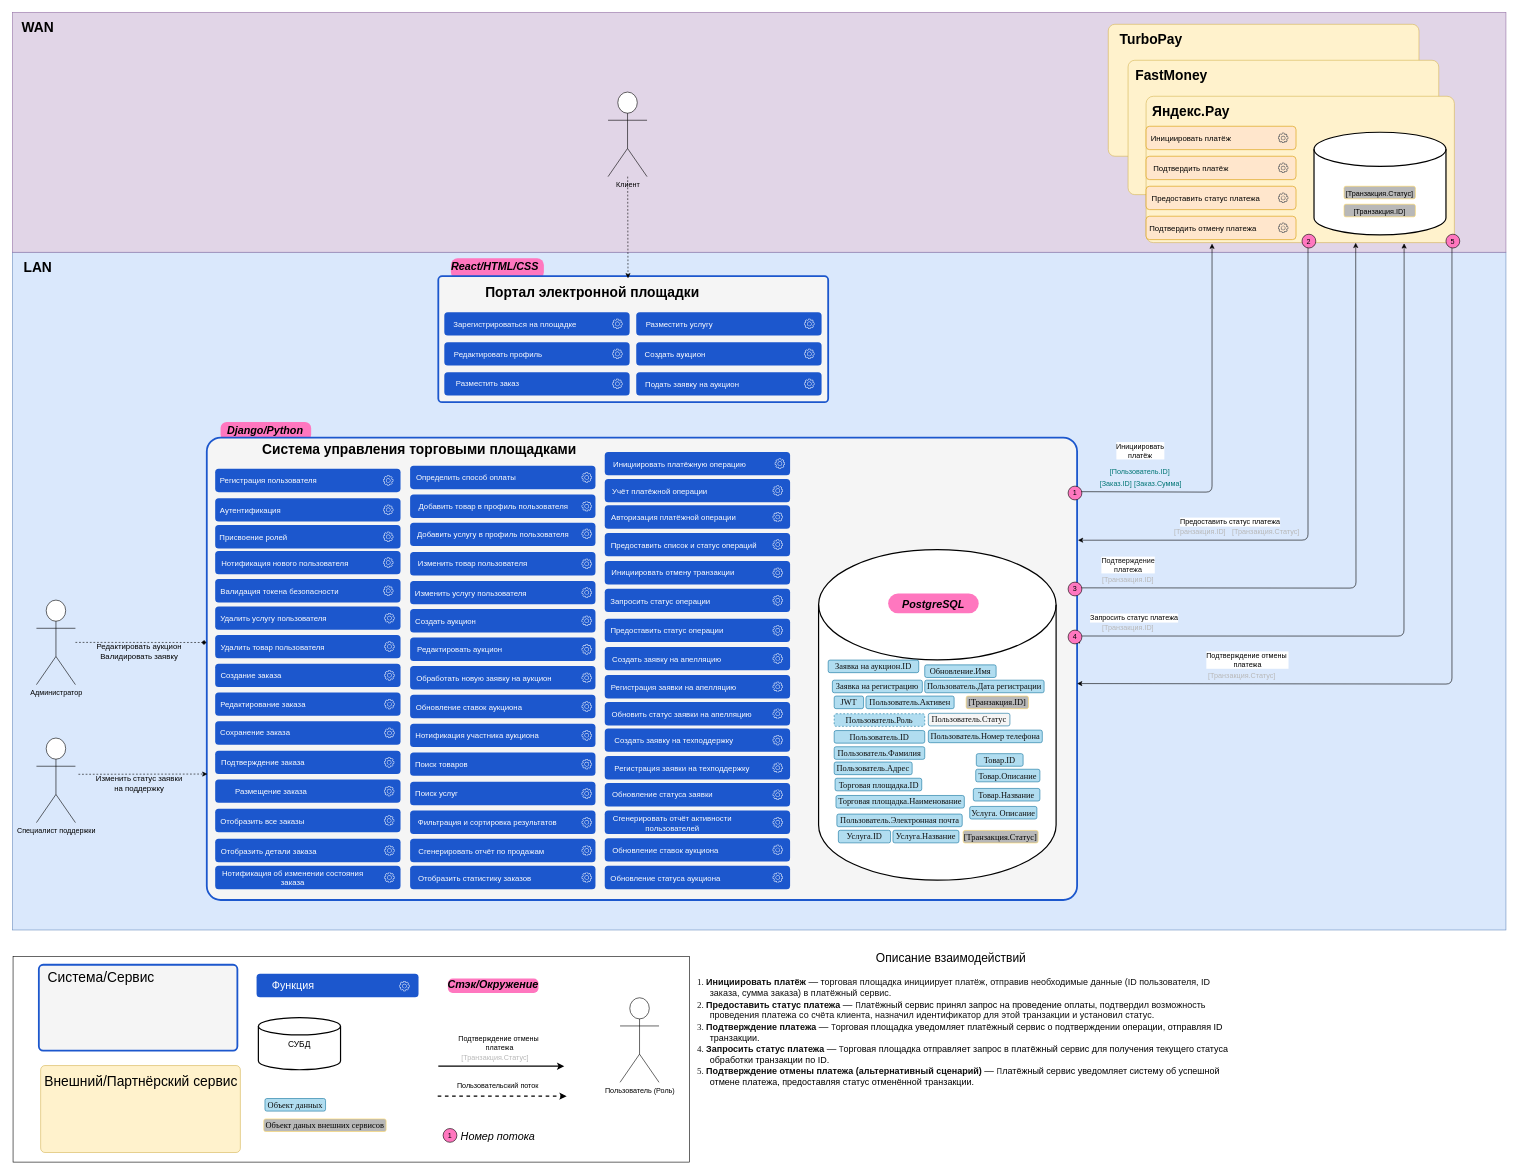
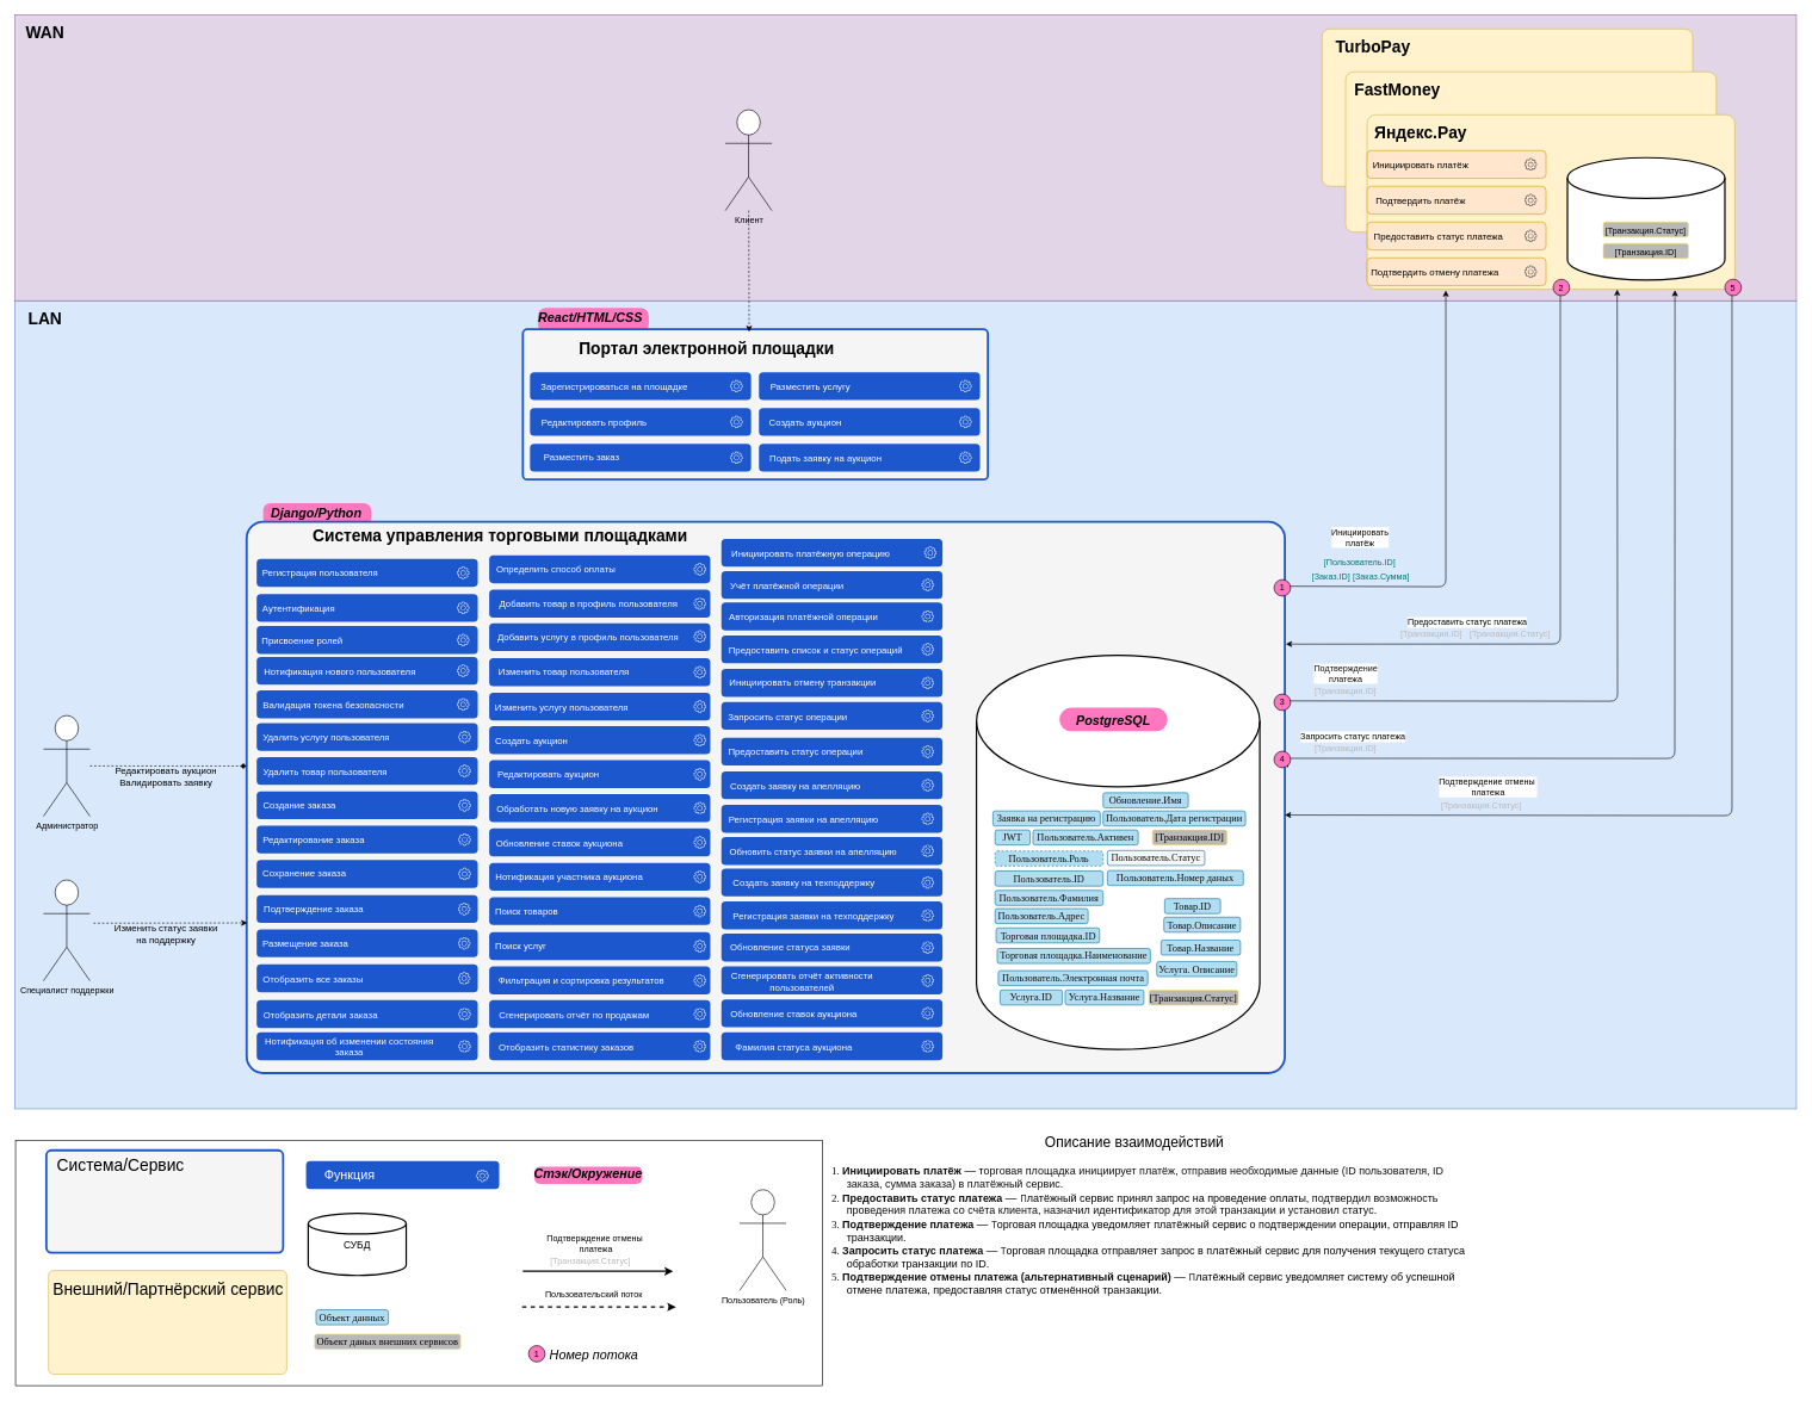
- <mxCell id="23" value="&lt;p style=&quot;margin: 0px 0px 0px 13px; text-indent: -13px; font-variant-numeric: normal; font-variant-east-asian: normal; font-variant-alternates: normal; font-kerning: auto; font-optical-sizing: auto; font-feature-settings: normal; font-variation-settings: normal; font-variant-position: normal; font-stretch: normal; font-size: 14px; line-height: normal; color: rgb(14, 14, 14); text-align: start;&quot; class=&quot;p1&quot;&gt;&lt;font face=&quot;Times New Roman&quot;&gt;Заявка на аукцион.ID&lt;/font&gt;&lt;/p&gt;" style="rounded=1;whiteSpace=wrap;html=1;fillColor=#b1ddf0;strokeColor=#10739e;" parent="1" vertex="1"><mxGeometry x="1380" y="1100" width="151" height="21" as="geometry" /></mxCell>
- <mxCell id="34" value="&lt;p style=&quot;margin: 0px 0px 0px 13px; text-indent: -13px; font-variant-numeric: normal; font-variant-east-asian: normal; font-variant-alternates: normal; font-kerning: auto; font-optical-sizing: auto; font-feature-settings: normal; font-variation-settings: normal; font-variant-position: normal; font-stretch: normal; font-size: 14px; line-height: normal; color: rgb(14, 14, 14); text-align: start;&quot; class=&quot;p1&quot;&gt;&lt;font face=&quot;Times New Roman&quot;&gt;Пользователь.Номер телефона&lt;/font&gt;&lt;/p&gt;" style="rounded=1;whiteSpace=wrap;html=1;fillColor=#b1ddf0;strokeColor=#10739e;" parent="1" vertex="1"><mxGeometry x="1547" y="1216.75" width="190" height="21" as="geometry" /></mxCell>
+ <mxCell id="34" value="&lt;p style=&quot;margin: 0px 0px 0px 13px; text-indent: -13px; font-variant-numeric: normal; font-variant-east-asian: normal; font-variant-alternates: normal; font-kerning: auto; font-optical-sizing: auto; font-feature-settings: normal; font-variation-settings: normal; font-variant-position: normal; font-stretch: normal; font-size: 14px; line-height: normal; color: rgb(14, 14, 14); text-align: start;&quot; class=&quot;p1&quot;&gt;&lt;font face=&quot;Times New Roman&quot;&gt;Пользователь.Номер даных&lt;/font&gt;&lt;/p&gt;" style="rounded=1;whiteSpace=wrap;html=1;fillColor=#b1ddf0;strokeColor=#10739e;" parent="1" vertex="1"><mxGeometry x="1547" y="1216.75" width="190" height="21" as="geometry" /></mxCell>
- <mxCell id="176" value="Размещение заказа" style="text;html=1;align=center;verticalAlign=middle;whiteSpace=wrap;rounded=1;fontSize=13;fontColor=#FFFFFF;strokeColor=none;" parent="173" vertex="1"><mxGeometry x="28" y="4.5" width="130.5" height="30" as="geometry" /></mxCell>
+ <mxCell id="176" value="Размещение заказа" style="text;html=1;align=center;verticalAlign=middle;whiteSpace=wrap;rounded=1;fontSize=13;fontColor=#FFFFFF;strokeColor=none;" parent="173" vertex="1"><mxGeometry x="3" y="4.5" width="130.5" height="30" as="geometry" /></mxCell>
- <mxCell id="252" value="Обновление статуса аукциона" style="text;html=1;align=center;verticalAlign=middle;whiteSpace=wrap;rounded=1;fontSize=13;fontColor=#FFFFFF;strokeColor=none;" parent="249" vertex="1"><mxGeometry y="4.5" width="202" height="30" as="geometry" /></mxCell>
+ <mxCell id="252" value="Фамилия статуса аукциона" style="text;html=1;align=center;verticalAlign=middle;whiteSpace=wrap;rounded=1;fontSize=13;fontColor=#FFFFFF;strokeColor=none;" parent="249" vertex="1"><mxGeometry y="4.5" width="202" height="30" as="geometry" /></mxCell>
